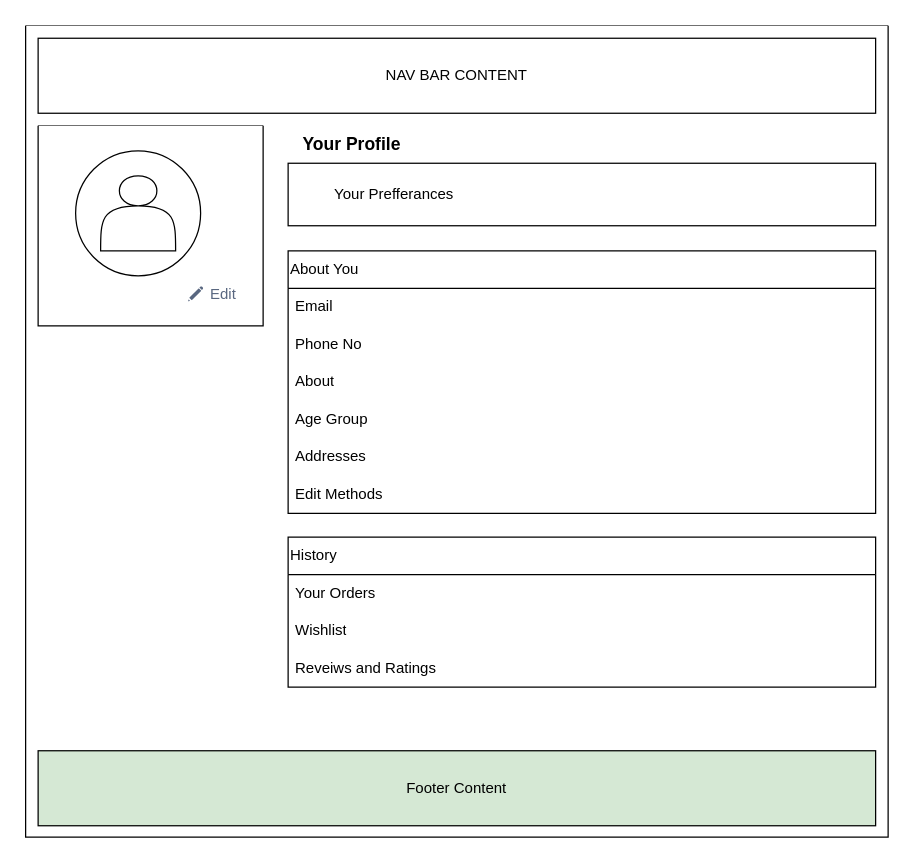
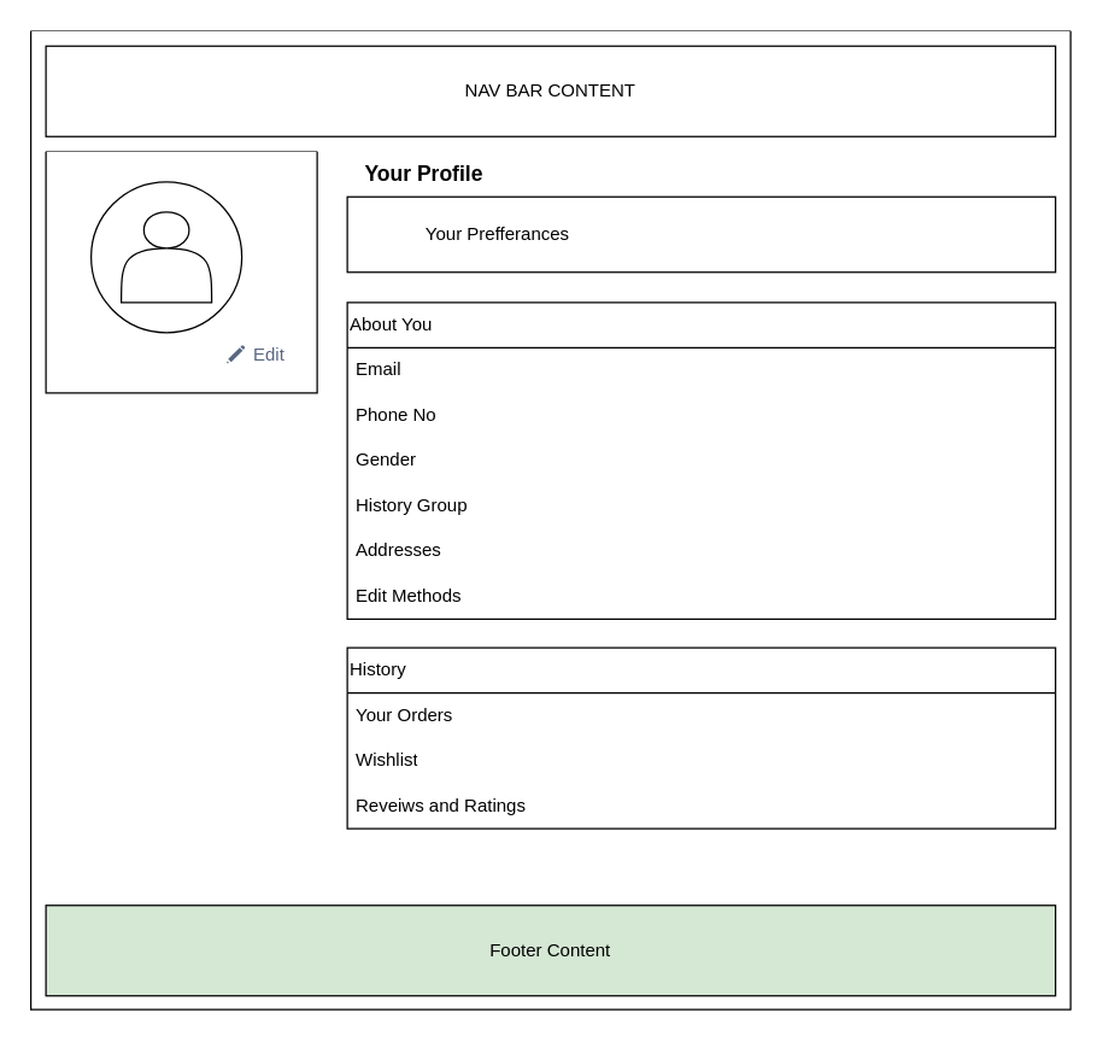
- <mxCell id="12" value="Your Prefferances" style="text;html=1;align=center;verticalAlign=middle;whiteSpace=wrap;rounded=0;" vertex="1" parent="2"><mxGeometry x="210" y="120" width="170" height="30" as="geometry" /></mxCell>
+ <mxCell id="12" value="Your Prefferances" style="text;html=1;align=center;verticalAlign=middle;whiteSpace=wrap;rounded=0;" vertex="1" parent="2"><mxGeometry x="225" y="120" width="170" height="30" as="geometry" /></mxCell>
- <mxCell id="16" value="About" style="text;strokeColor=none;fillColor=none;align=left;verticalAlign=middle;spacingLeft=4;spacingRight=4;overflow=hidden;points=[[0,0.5],[1,0.5]];portConstraint=eastwest;rotatable=0;whiteSpace=wrap;html=1;" vertex="1" parent="13"><mxGeometry y="90" width="470" height="30" as="geometry" /></mxCell>
+ <mxCell id="16" value="Gender" style="text;strokeColor=none;fillColor=none;align=left;verticalAlign=middle;spacingLeft=4;spacingRight=4;overflow=hidden;points=[[0,0.5],[1,0.5]];portConstraint=eastwest;rotatable=0;whiteSpace=wrap;html=1;" vertex="1" parent="13"><mxGeometry y="90" width="470" height="30" as="geometry" /></mxCell>
- <mxCell id="17" value="Age Group" style="text;strokeColor=none;fillColor=none;align=left;verticalAlign=middle;spacingLeft=4;spacingRight=4;overflow=hidden;points=[[0,0.5],[1,0.5]];portConstraint=eastwest;rotatable=0;whiteSpace=wrap;html=1;" vertex="1" parent="13"><mxGeometry y="120" width="470" height="30" as="geometry" /></mxCell>
+ <mxCell id="17" value="History Group" style="text;strokeColor=none;fillColor=none;align=left;verticalAlign=middle;spacingLeft=4;spacingRight=4;overflow=hidden;points=[[0,0.5],[1,0.5]];portConstraint=eastwest;rotatable=0;whiteSpace=wrap;html=1;" vertex="1" parent="13"><mxGeometry y="120" width="470" height="30" as="geometry" /></mxCell>
